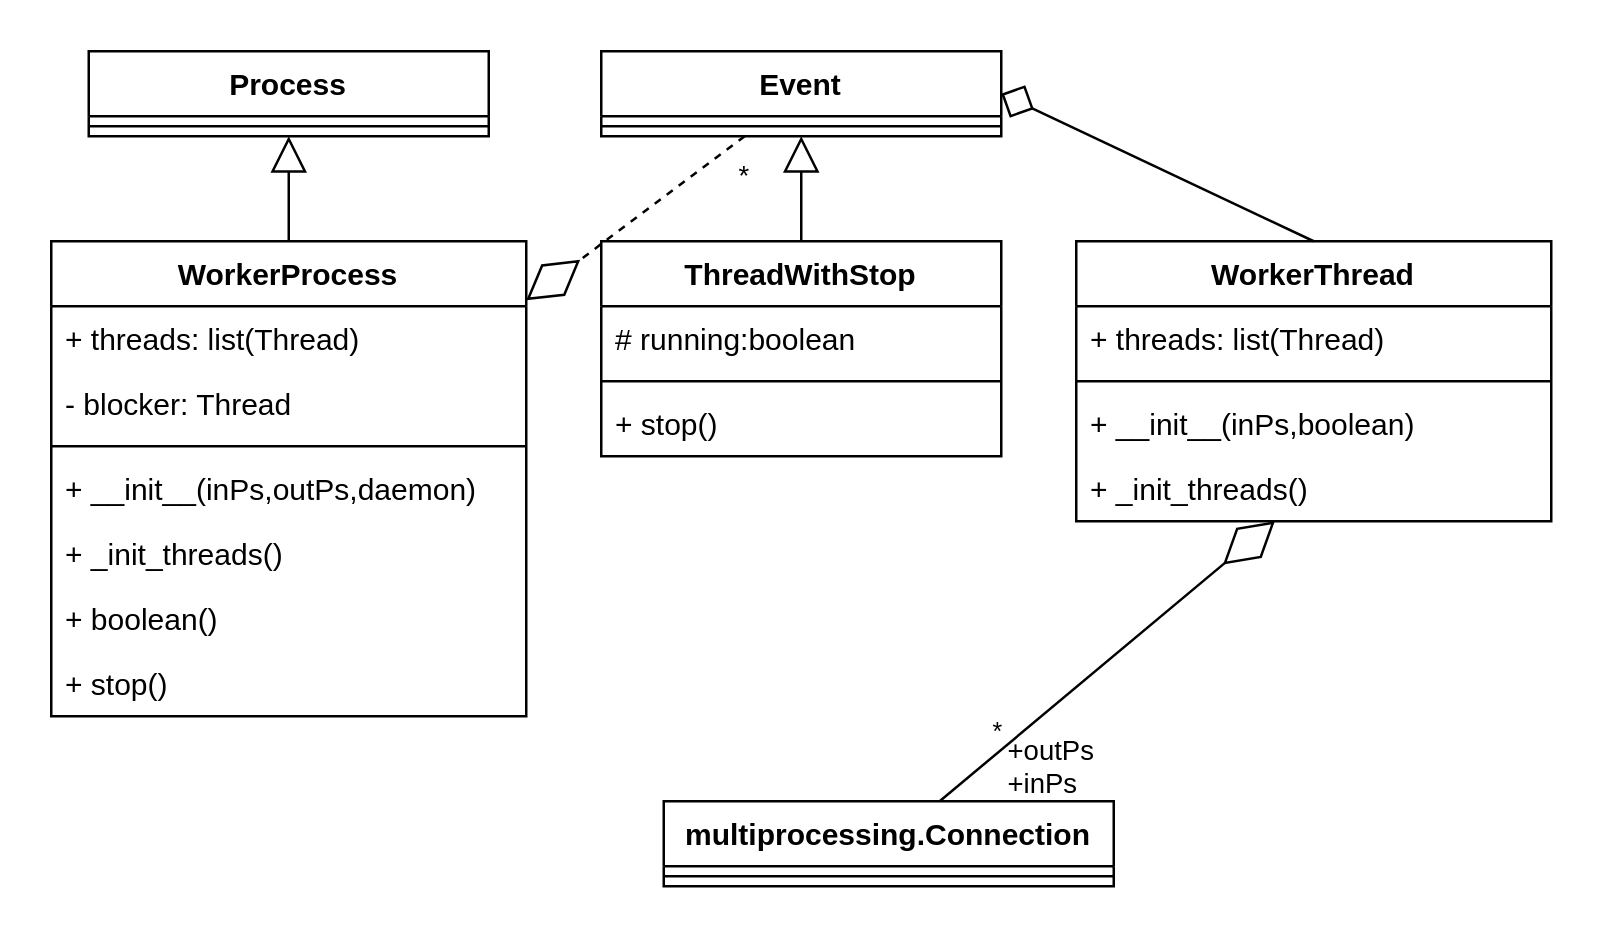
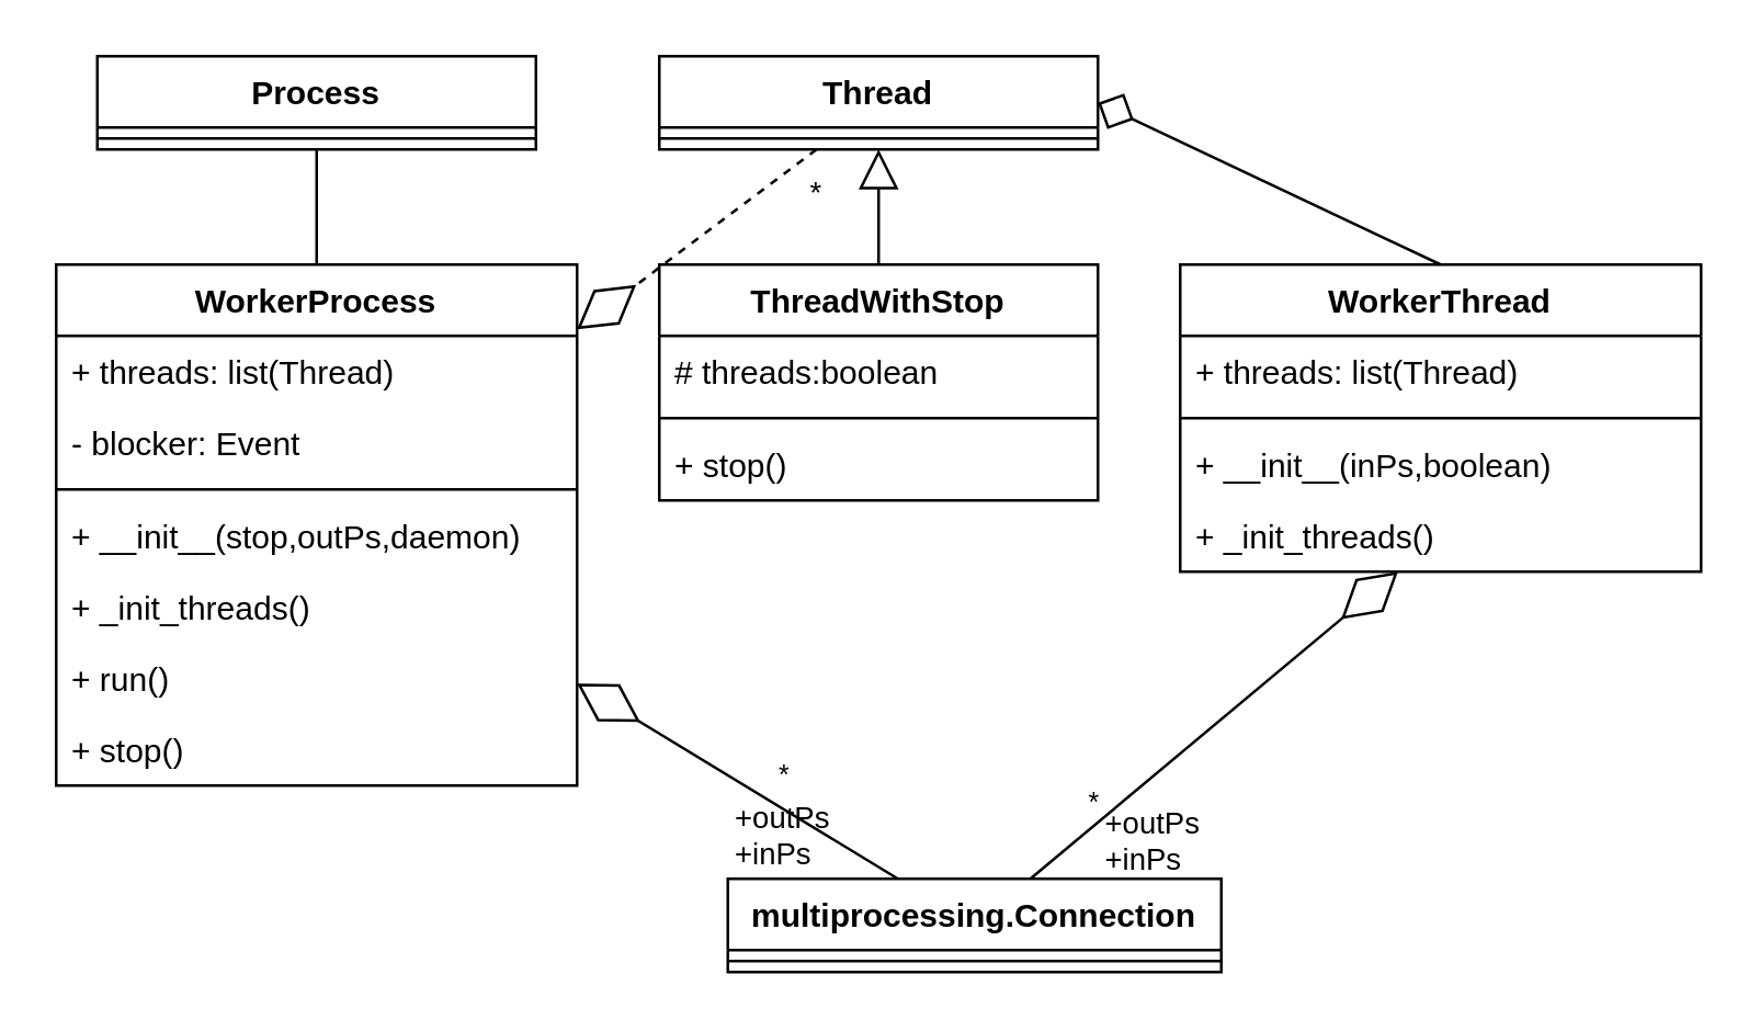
- <mxCell id="17" value="Event&#10;" style="swimlane;fontStyle=1;align=center;verticalAlign=top;childLayout=stackLayout;horizontal=1;startSize=26;horizontalStack=0;resizeParent=1;resizeParentMax=0;resizeLast=0;collapsible=1;marginBottom=0;" parent="1" vertex="1"><mxGeometry x="240" y="20" width="160" height="34" as="geometry" /></mxCell>
+ <mxCell id="17" value="Thread&#10;" style="swimlane;fontStyle=1;align=center;verticalAlign=top;childLayout=stackLayout;horizontal=1;startSize=26;horizontalStack=0;resizeParent=1;resizeParentMax=0;resizeLast=0;collapsible=1;marginBottom=0;" parent="1" vertex="1"><mxGeometry x="240" y="20" width="160" height="34" as="geometry" /></mxCell>
- <mxCell id="12" value="" style="endArrow=block;endFill=0;endSize=12;html=1;entryX=0.5;entryY=1;entryDx=0;entryDy=0;" parent="1" source="2" target="10" edge="1"><mxGeometry width="160" relative="1" as="geometry"><mxPoint x="20" y="360" as="sourcePoint" /><mxPoint x="180" y="360" as="targetPoint" /></mxGeometry></mxCell>
+ <mxCell id="12" value="" style="endArrow=none;endFill=0;endSize=12;html=1;entryX=0.5;entryY=1;entryDx=0;entryDy=0;" parent="1" source="2" target="10" edge="1"><mxGeometry width="160" relative="1" as="geometry"><mxPoint x="20" y="360" as="sourcePoint" /><mxPoint x="180" y="360" as="targetPoint" /></mxGeometry></mxCell>
- <mxCell id="14" value="# running:boolean" style="text;strokeColor=none;fillColor=none;align=left;verticalAlign=top;spacingLeft=4;spacingRight=4;overflow=hidden;rotatable=0;points=[[0,0.5],[1,0.5]];portConstraint=eastwest;" parent="13" vertex="1"><mxGeometry y="26" width="160" height="26" as="geometry" /></mxCell>
+ <mxCell id="14" value="# threads:boolean" style="text;strokeColor=none;fillColor=none;align=left;verticalAlign=top;spacingLeft=4;spacingRight=4;overflow=hidden;rotatable=0;points=[[0,0.5],[1,0.5]];portConstraint=eastwest;" parent="13" vertex="1"><mxGeometry y="26" width="160" height="26" as="geometry" /></mxCell>
- <mxCell id="4" value="- blocker: Thread" style="text;strokeColor=none;fillColor=none;align=left;verticalAlign=top;spacingLeft=4;spacingRight=4;overflow=hidden;rotatable=0;points=[[0,0.5],[1,0.5]];portConstraint=eastwest;" parent="2" vertex="1"><mxGeometry y="52" width="190" height="26" as="geometry" /></mxCell>
+ <mxCell id="4" value="- blocker: Event" style="text;strokeColor=none;fillColor=none;align=left;verticalAlign=top;spacingLeft=4;spacingRight=4;overflow=hidden;rotatable=0;points=[[0,0.5],[1,0.5]];portConstraint=eastwest;" parent="2" vertex="1"><mxGeometry y="52" width="190" height="26" as="geometry" /></mxCell>
- <mxCell id="6" value="+ __init__(inPs,outPs,daemon)" style="text;strokeColor=none;fillColor=none;align=left;verticalAlign=top;spacingLeft=4;spacingRight=4;overflow=hidden;rotatable=0;points=[[0,0.5],[1,0.5]];portConstraint=eastwest;" parent="2" vertex="1"><mxGeometry y="86" width="190" height="26" as="geometry" /></mxCell>
+ <mxCell id="6" value="+ __init__(stop,outPs,daemon)" style="text;strokeColor=none;fillColor=none;align=left;verticalAlign=top;spacingLeft=4;spacingRight=4;overflow=hidden;rotatable=0;points=[[0,0.5],[1,0.5]];portConstraint=eastwest;" parent="2" vertex="1"><mxGeometry y="86" width="190" height="26" as="geometry" /></mxCell>
- <mxCell id="8" value="+ boolean()" style="text;strokeColor=none;fillColor=none;align=left;verticalAlign=top;spacingLeft=4;spacingRight=4;overflow=hidden;rotatable=0;points=[[0,0.5],[1,0.5]];portConstraint=eastwest;" parent="2" vertex="1"><mxGeometry y="138" width="190" height="26" as="geometry" /></mxCell>
+ <mxCell id="8" value="+ run()" style="text;strokeColor=none;fillColor=none;align=left;verticalAlign=top;spacingLeft=4;spacingRight=4;overflow=hidden;rotatable=0;points=[[0,0.5],[1,0.5]];portConstraint=eastwest;" parent="2" vertex="1"><mxGeometry y="138" width="190" height="26" as="geometry" /></mxCell>
+ <mxCell id="28" value="&lt;div&gt;+&lt;span&gt;outPs&lt;/span&gt;&lt;/div&gt;&lt;div&gt;&lt;span&gt;+inPs&lt;/span&gt;&lt;br&gt;&lt;/div&gt;" style="endArrow=diamondThin;endFill=0;html=1;align=left;verticalAlign=top;labelBackgroundColor=none;endSize=24;startArrow=none;startFill=0;startSize=24;" parent="1" source="26" target="2" edge="1"><mxGeometry x="0.016" y="2" relative="1" as="geometry"><mxPoint x="354.5" y="310" as="sourcePoint" /><mxPoint x="209.5" y="247" as="targetPoint" /><mxPoint as="offset" /></mxGeometry></mxCell>
+ <mxCell id="29" value="&lt;div&gt;*&lt;br&gt;&lt;/div&gt;" style="resizable=0;html=1;align=left;verticalAlign=bottom;labelBackgroundColor=#ffffff;fontSize=10;" parent="28" connectable="0" vertex="1"><mxGeometry x="-1" relative="1" as="geometry"><mxPoint x="-45" y="-30" as="offset" /></mxGeometry></mxCell>
